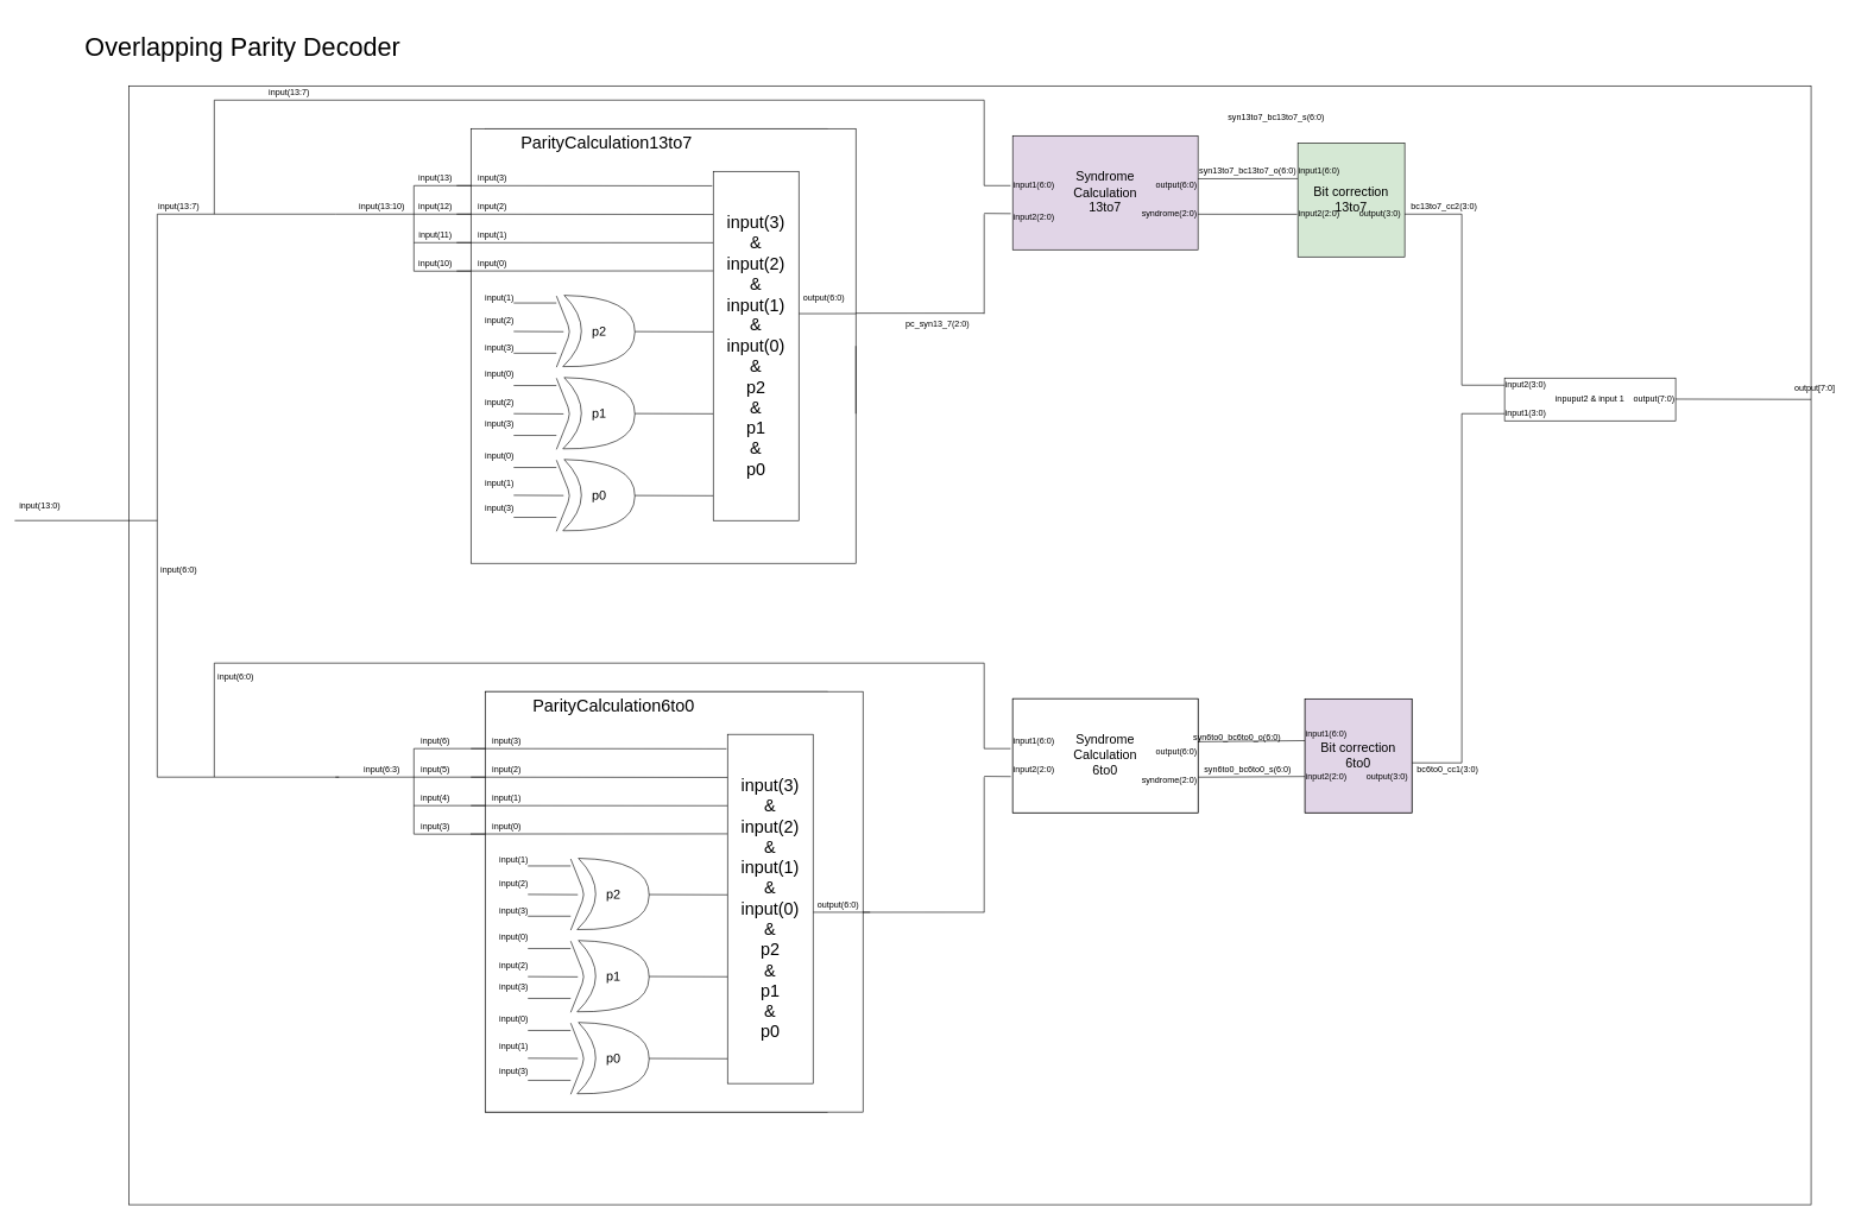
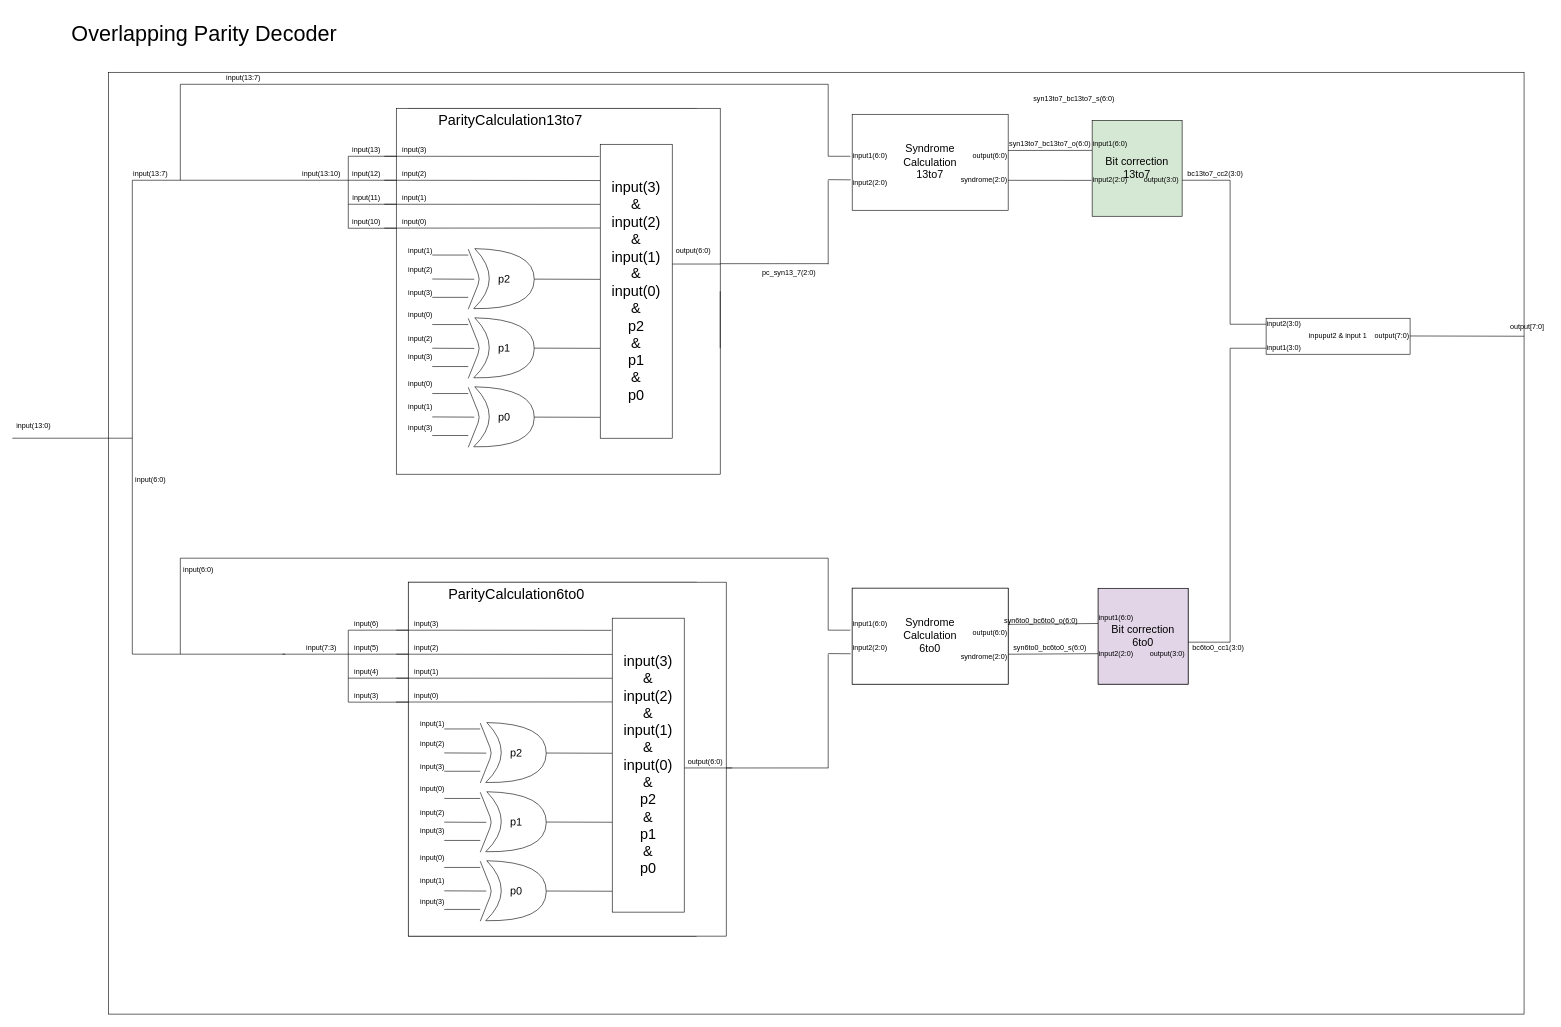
- <mxCell id="160" value="&lt;font style=&quot;font-size: 36px&quot;&gt;Overlapping Parity Decoder&lt;/font&gt;" style="text;html=1;strokeColor=none;fillColor=none;align=center;verticalAlign=middle;whiteSpace=wrap;rounded=0;" vertex="1" parent="1"><mxGeometry x="80" y="20" width="520" height="90" as="geometry" /></mxCell>
+ <mxCell id="160" value="&lt;font style=&quot;font-size: 36px&quot;&gt;Overlapping Parity Decoder&lt;/font&gt;" style="text;html=1;strokeColor=none;fillColor=none;align=center;verticalAlign=middle;whiteSpace=wrap;rounded=0;" vertex="1" parent="1"><mxGeometry x="80" y="10" width="520" height="90" as="geometry" /></mxCell>
- <mxCell id="32" value="&lt;font style=&quot;font-size: 18px&quot;&gt;Syndrome&lt;br&gt;Calculation&lt;br&gt;13to7&lt;br&gt;&lt;/font&gt;" style="rounded=0;whiteSpace=wrap;html=1;fillColor=#e1d5e7;" vertex="1" parent="1"><mxGeometry x="1420" y="190" width="260" height="160" as="geometry" /></mxCell>
+ <mxCell id="32" value="&lt;font style=&quot;font-size: 18px&quot;&gt;Syndrome&lt;br&gt;Calculation&lt;br&gt;13to7&lt;br&gt;&lt;/font&gt;" style="rounded=0;whiteSpace=wrap;html=1;" vertex="1" parent="1"><mxGeometry x="1420" y="190" width="260" height="160" as="geometry" /></mxCell>
- <mxCell id="55" value="input(6:3)" style="text;html=1;align=center;verticalAlign=middle;resizable=0;points=[];autosize=1;" vertex="1" parent="1"><mxGeometry x="500" y="1070" width="70" height="20" as="geometry" /></mxCell>
+ <mxCell id="55" value="input(7:3)" style="text;html=1;align=center;verticalAlign=middle;resizable=0;points=[];autosize=1;" vertex="1" parent="1"><mxGeometry x="500" y="1070" width="70" height="20" as="geometry" /></mxCell>
